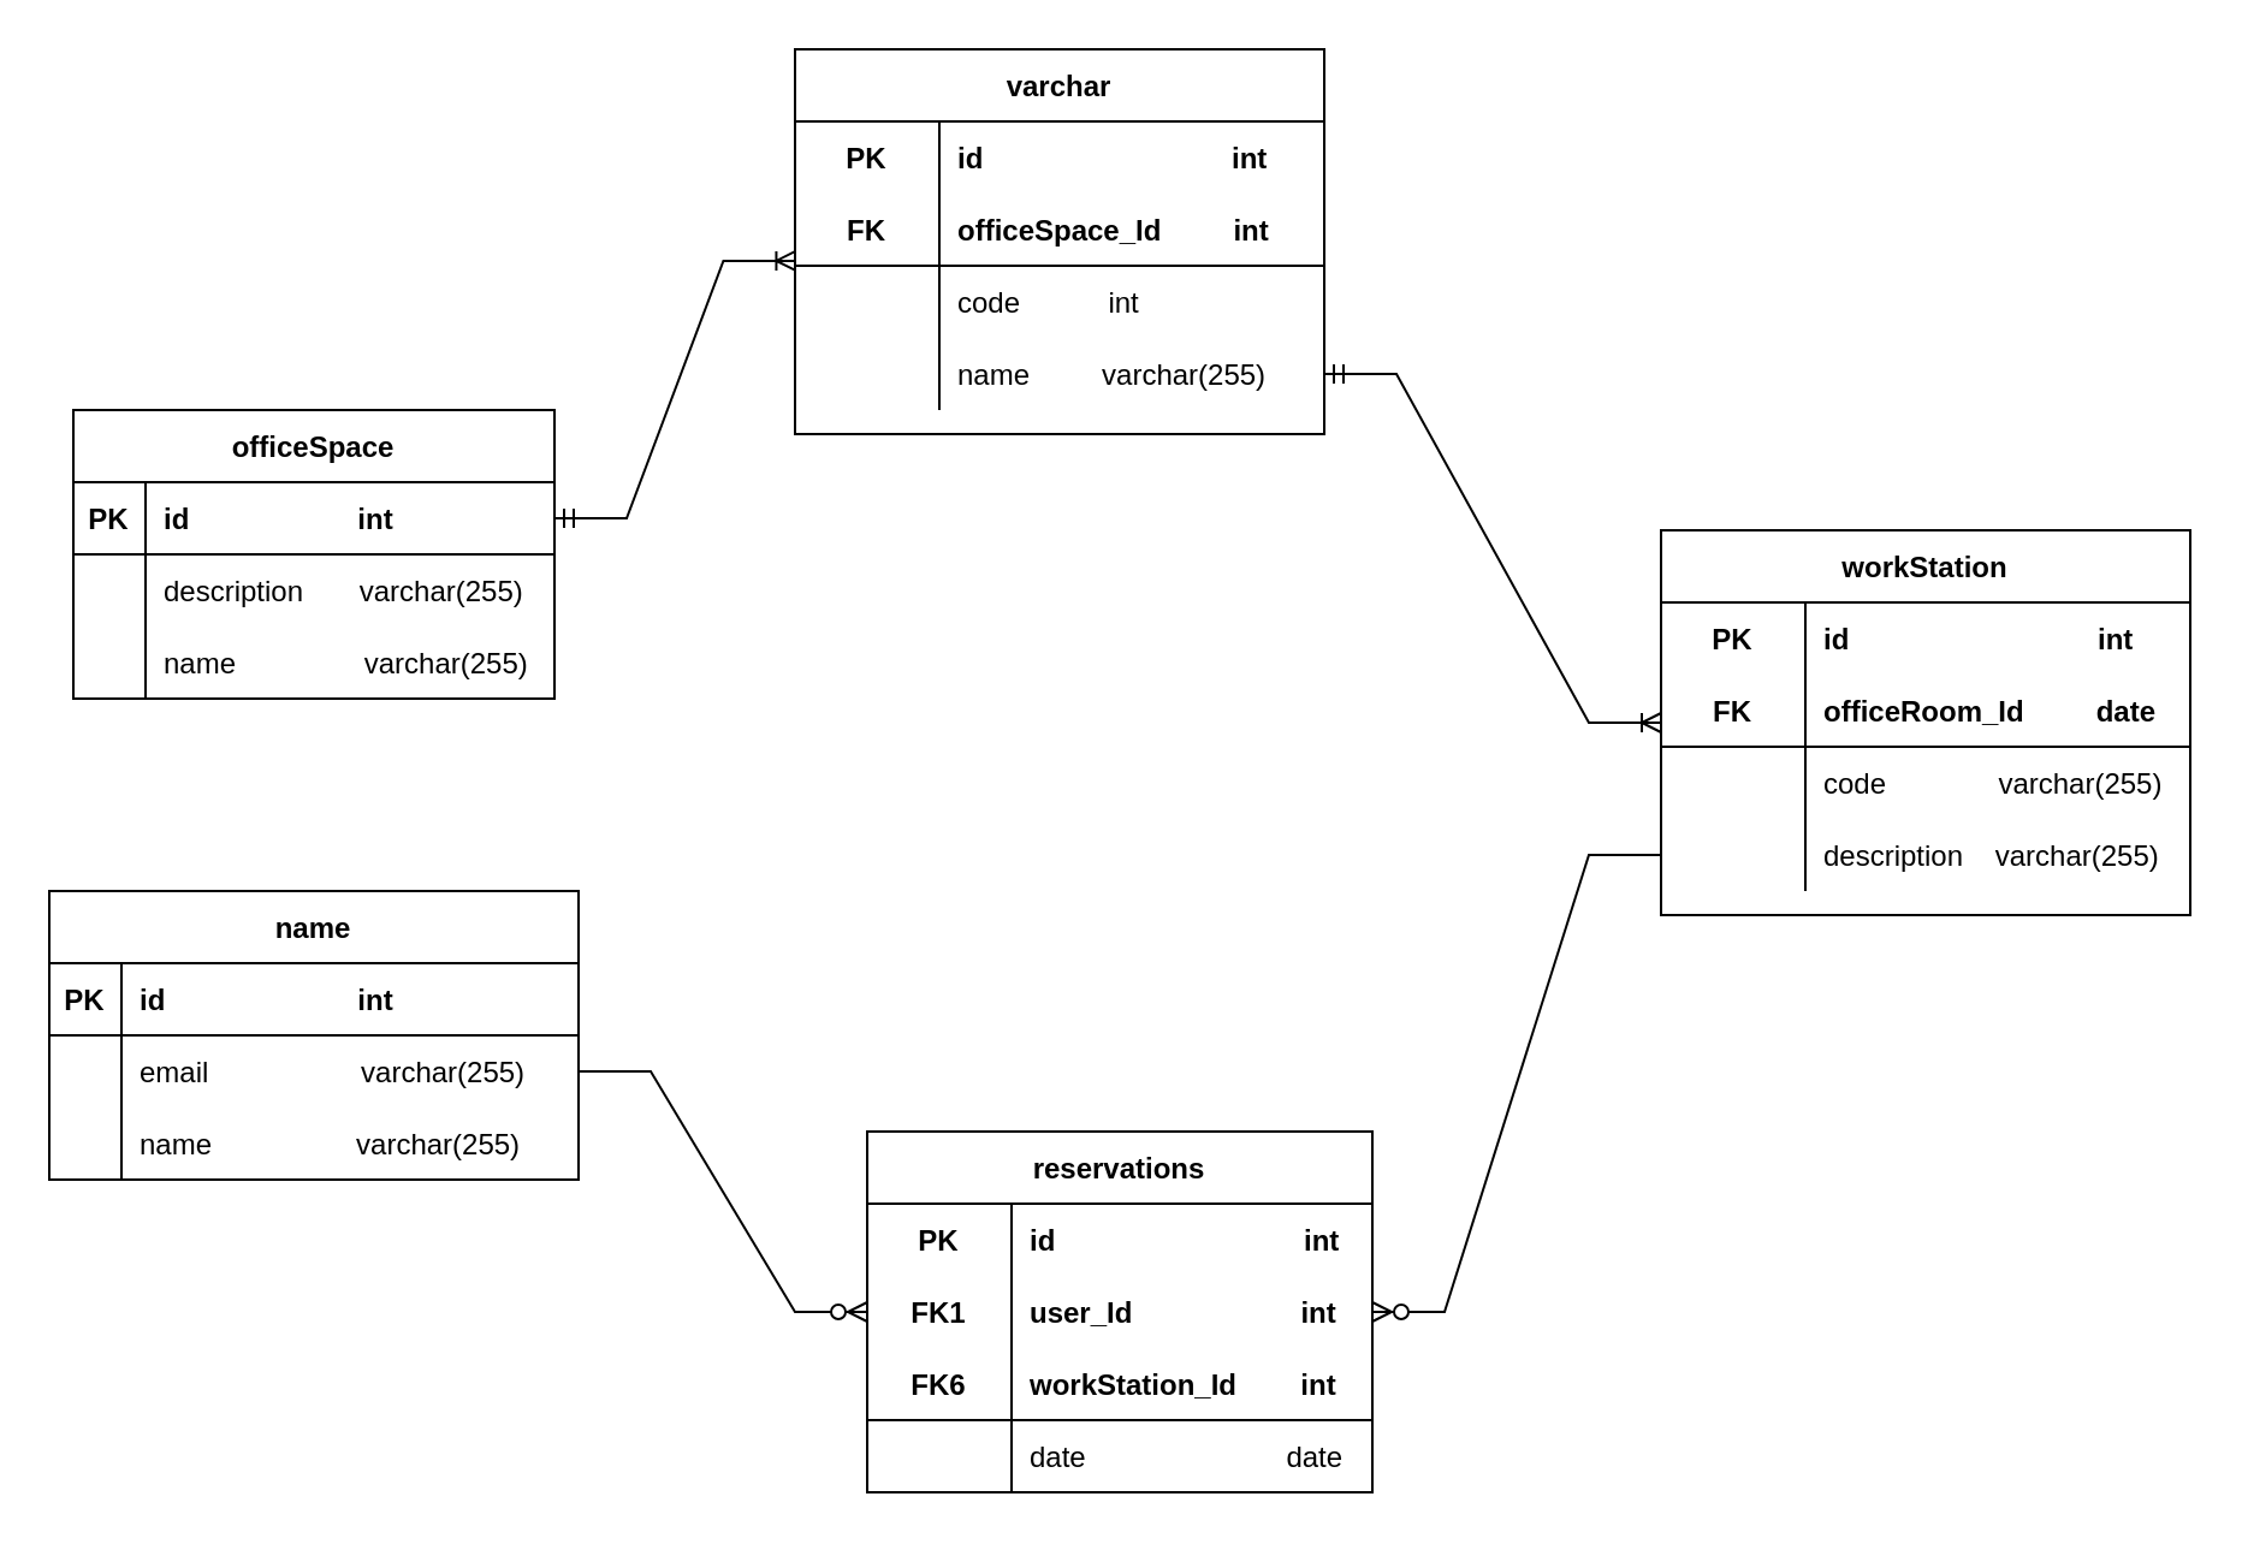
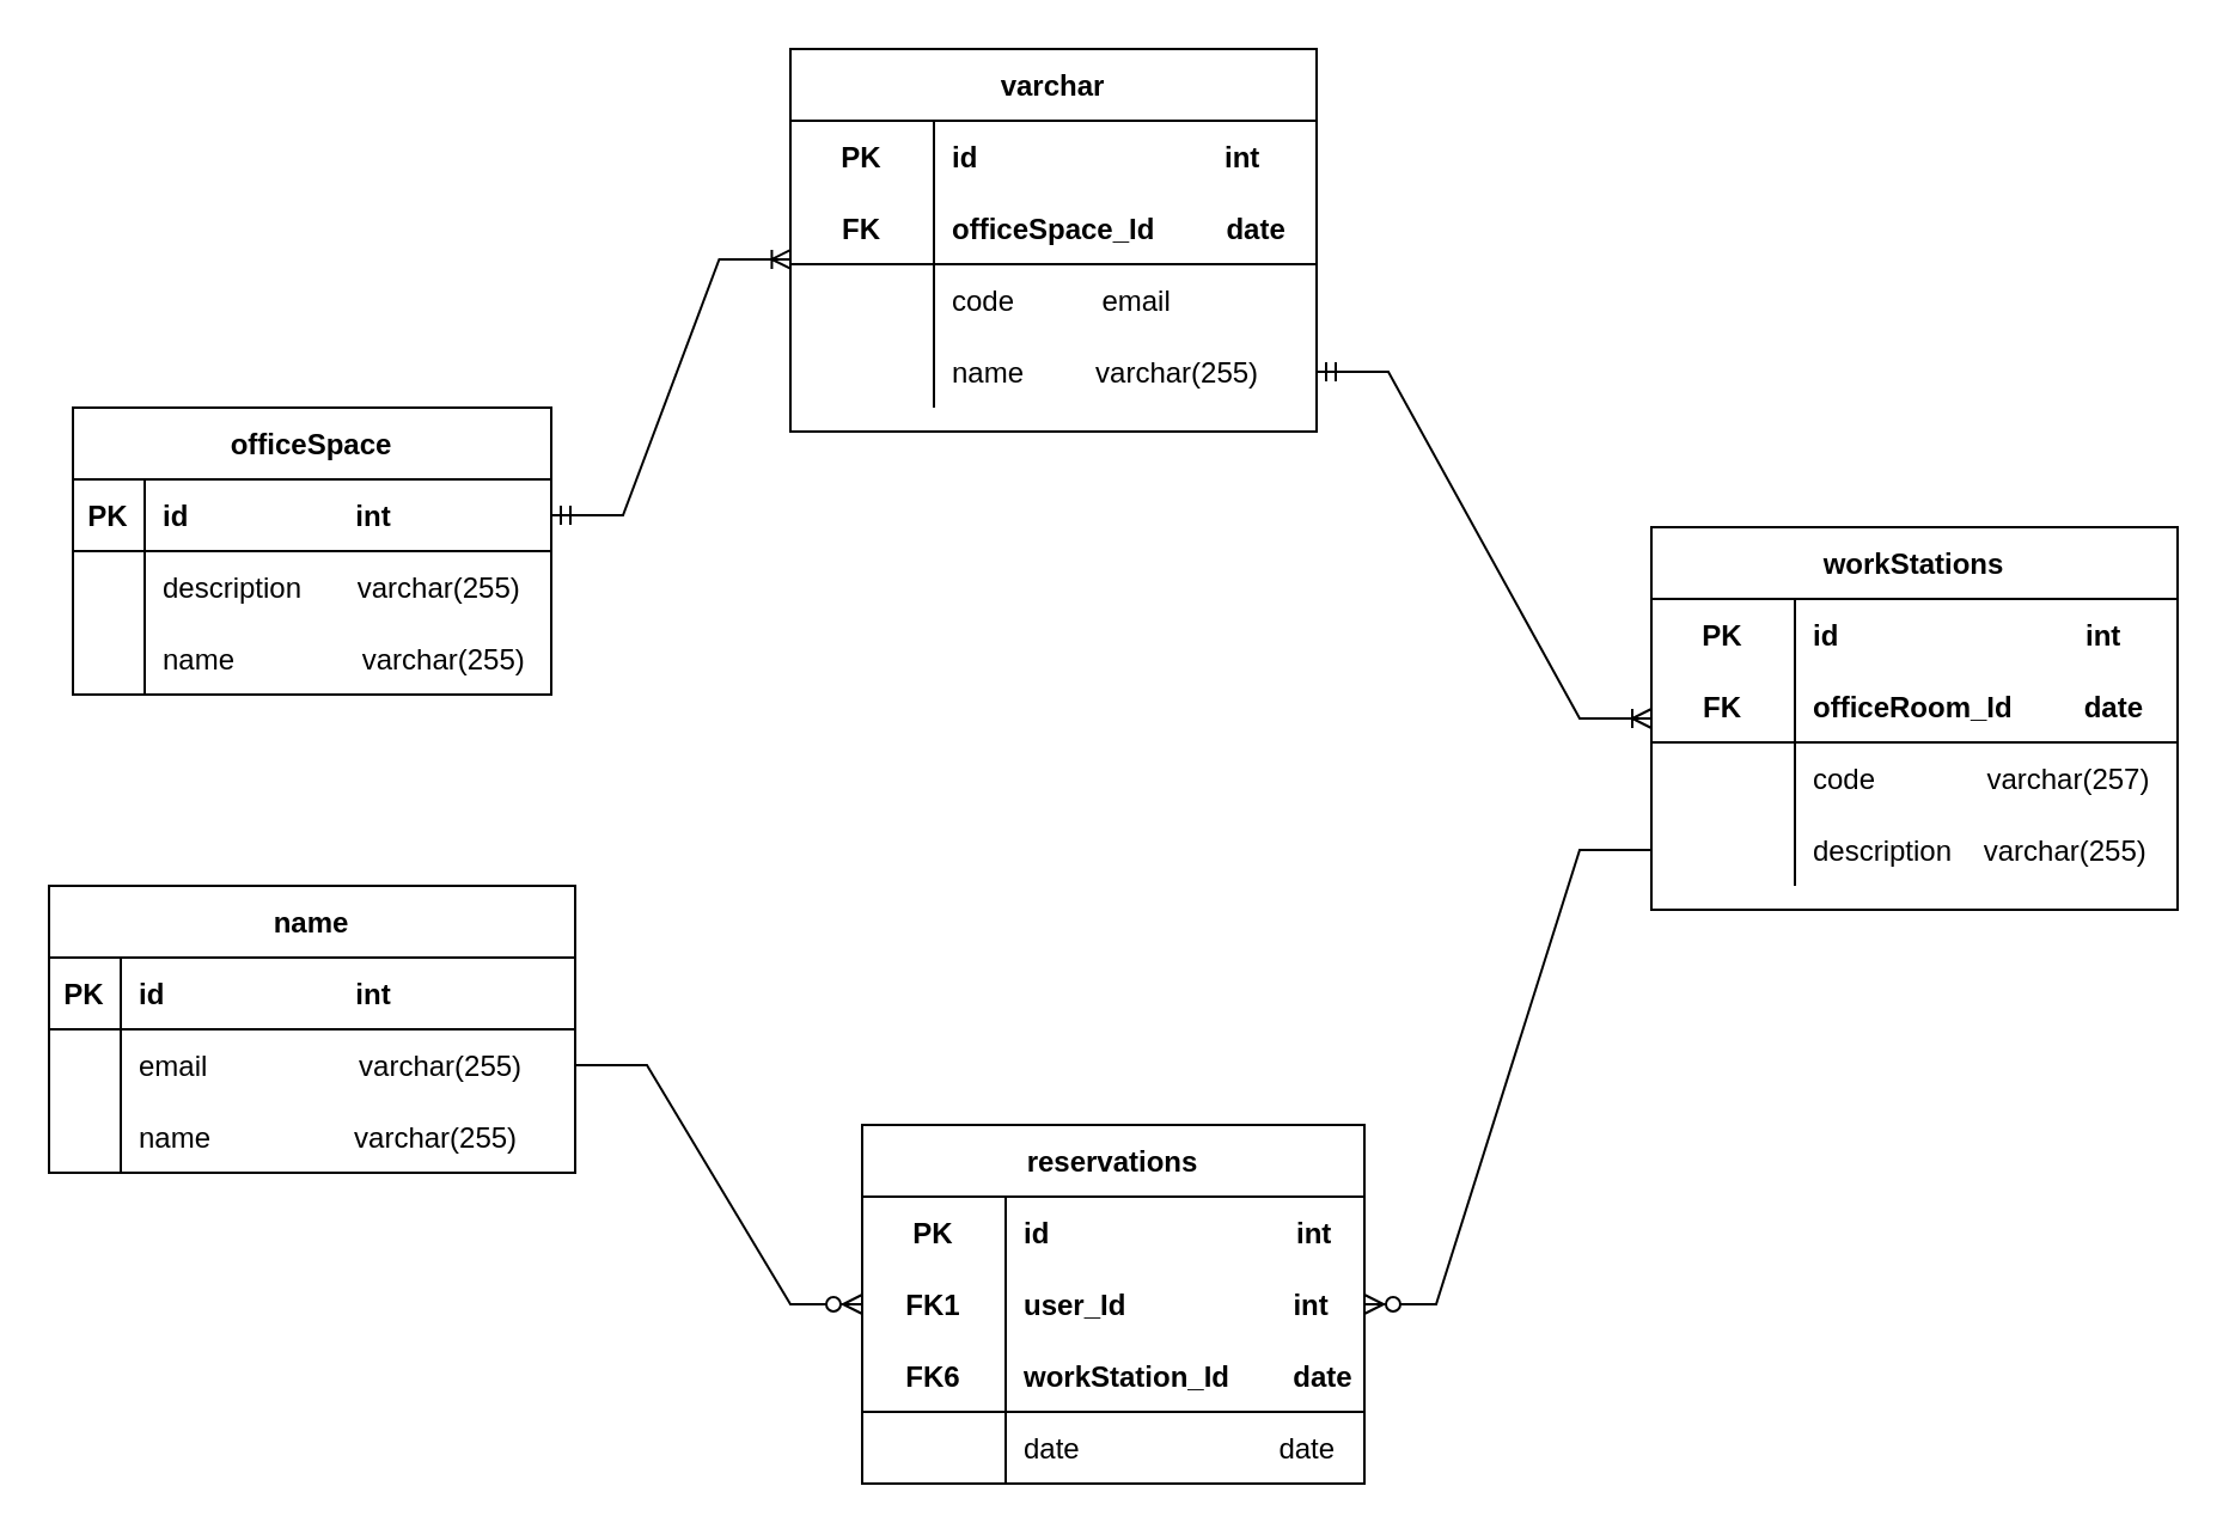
- <mxCell id="18" value="officeSpace_Id         int" style="shape=partialRectangle;connectable=0;fillColor=none;top=0;left=0;bottom=0;right=0;align=left;spacingLeft=6;fontStyle=1;overflow=hidden;" vertex="1" parent="16"><mxGeometry x="60" width="160" height="30" as="geometry"><mxRectangle width="160" height="30" as="alternateBounds" /></mxGeometry></mxCell>
+ <mxCell id="18" value="officeSpace_Id         date" style="shape=partialRectangle;connectable=0;fillColor=none;top=0;left=0;bottom=0;right=0;align=left;spacingLeft=6;fontStyle=1;overflow=hidden;" vertex="1" parent="16"><mxGeometry x="60" width="160" height="30" as="geometry"><mxRectangle width="160" height="30" as="alternateBounds" /></mxGeometry></mxCell>
- <mxCell id="21" value="code           int" style="shape=partialRectangle;connectable=0;fillColor=none;top=0;left=0;bottom=0;right=0;align=left;spacingLeft=6;overflow=hidden;" vertex="1" parent="19"><mxGeometry x="60" width="160" height="30" as="geometry"><mxRectangle width="160" height="30" as="alternateBounds" /></mxGeometry></mxCell>
+ <mxCell id="21" value="code           email" style="shape=partialRectangle;connectable=0;fillColor=none;top=0;left=0;bottom=0;right=0;align=left;spacingLeft=6;overflow=hidden;" vertex="1" parent="19"><mxGeometry x="60" width="160" height="30" as="geometry"><mxRectangle width="160" height="30" as="alternateBounds" /></mxGeometry></mxCell>
- <mxCell id="25" value="workStation" style="shape=table;startSize=30;container=1;collapsible=1;childLayout=tableLayout;fixedRows=1;rowLines=0;fontStyle=1;align=center;resizeLast=1;" vertex="1" parent="1"><mxGeometry x="690" y="220" width="220" height="160" as="geometry" /></mxCell>
+ <mxCell id="25" value="workStations" style="shape=table;startSize=30;container=1;collapsible=1;childLayout=tableLayout;fixedRows=1;rowLines=0;fontStyle=1;align=center;resizeLast=1;" vertex="1" parent="1"><mxGeometry x="690" y="220" width="220" height="160" as="geometry" /></mxCell>
- <mxCell id="34" value="code              varchar(255)" style="shape=partialRectangle;connectable=0;fillColor=none;top=0;left=0;bottom=0;right=0;align=left;spacingLeft=6;overflow=hidden;" vertex="1" parent="32"><mxGeometry x="60" width="160" height="30" as="geometry"><mxRectangle width="160" height="30" as="alternateBounds" /></mxGeometry></mxCell>
+ <mxCell id="34" value="code              varchar(257)" style="shape=partialRectangle;connectable=0;fillColor=none;top=0;left=0;bottom=0;right=0;align=left;spacingLeft=6;overflow=hidden;" vertex="1" parent="32"><mxGeometry x="60" width="160" height="30" as="geometry"><mxRectangle width="160" height="30" as="alternateBounds" /></mxGeometry></mxCell>
- <mxCell id="57" value="workStation_Id        int" style="shape=partialRectangle;connectable=0;fillColor=none;top=0;left=0;bottom=0;right=0;align=left;spacingLeft=6;fontStyle=1;overflow=hidden;" vertex="1" parent="55"><mxGeometry x="60" width="150" height="30" as="geometry"><mxRectangle width="150" height="30" as="alternateBounds" /></mxGeometry></mxCell>
+ <mxCell id="57" value="workStation_Id        date" style="shape=partialRectangle;connectable=0;fillColor=none;top=0;left=0;bottom=0;right=0;align=left;spacingLeft=6;fontStyle=1;overflow=hidden;" vertex="1" parent="55"><mxGeometry x="60" width="150" height="30" as="geometry"><mxRectangle width="150" height="30" as="alternateBounds" /></mxGeometry></mxCell>
